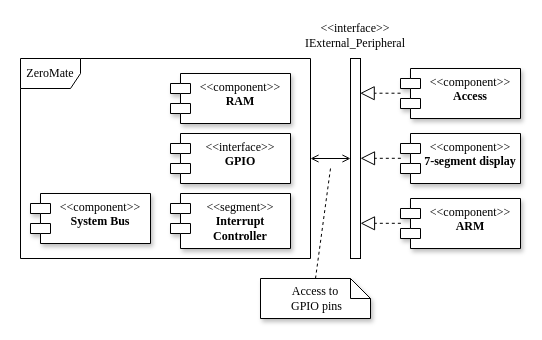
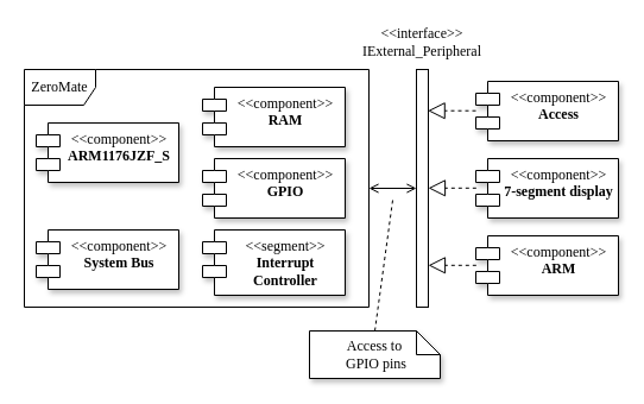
+ <mxCell id="6" value="&amp;lt;&amp;lt;component&amp;gt;&amp;gt;&lt;br&gt;&lt;b&gt;ARM1176JZF_S&lt;/b&gt;" style="shape=module;align=left;spacingLeft=20;align=center;verticalAlign=top;whiteSpace=wrap;html=1;fontFamily=Computer Modern;shadow=1;" parent="1" vertex="1"><mxGeometry x="30" y="103" width="120" height="50" as="geometry" /></mxCell>
- <mxCell id="4" value="&amp;lt;&amp;lt;interface&amp;gt;&amp;gt;&lt;br&gt;&lt;b&gt;GPIO&lt;/b&gt;" style="shape=module;align=left;spacingLeft=20;align=center;verticalAlign=top;whiteSpace=wrap;html=1;fontFamily=Computer Modern;shadow=1;" parent="1" vertex="1"><mxGeometry x="170" y="133" width="120" height="50" as="geometry" /></mxCell>
+ <mxCell id="4" value="&amp;lt;&amp;lt;component&amp;gt;&amp;gt;&lt;br&gt;&lt;b&gt;GPIO&lt;/b&gt;" style="shape=module;align=left;spacingLeft=20;align=center;verticalAlign=top;whiteSpace=wrap;html=1;fontFamily=Computer Modern;shadow=1;" parent="1" vertex="1"><mxGeometry x="170" y="133" width="120" height="50" as="geometry" /></mxCell>
